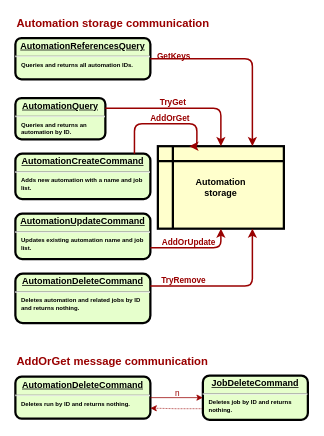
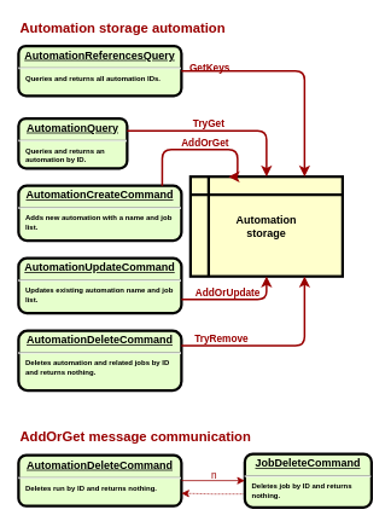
- <mxCell id="20" value="Automation storage communication" style="text;html=1;align=left;verticalAlign=middle;resizable=0;points=[];autosize=1;strokeColor=none;fillColor=none;fontStyle=1;fontSize=15;fontColor=#990000;" vertex="1" parent="2"><mxGeometry width="270" height="20" as="geometry" /></mxCell>
+ <mxCell id="20" value="Automation storage automation" style="text;html=1;align=left;verticalAlign=middle;resizable=0;points=[];autosize=1;strokeColor=none;fillColor=none;fontStyle=1;fontSize=15;fontColor=#990000;" vertex="1" parent="2"><mxGeometry width="270" height="20" as="geometry" /></mxCell>
